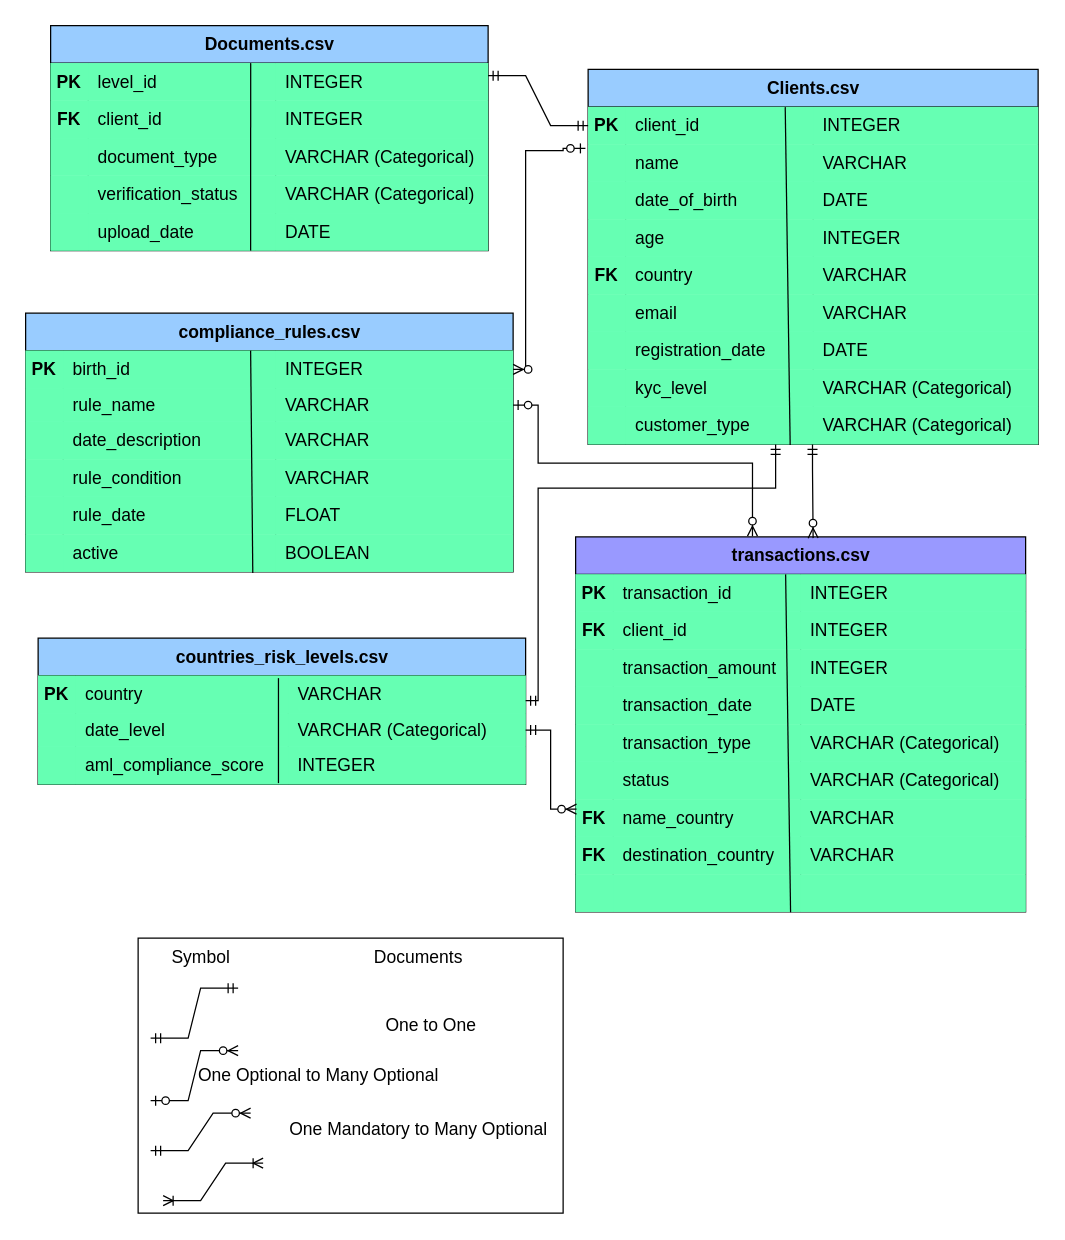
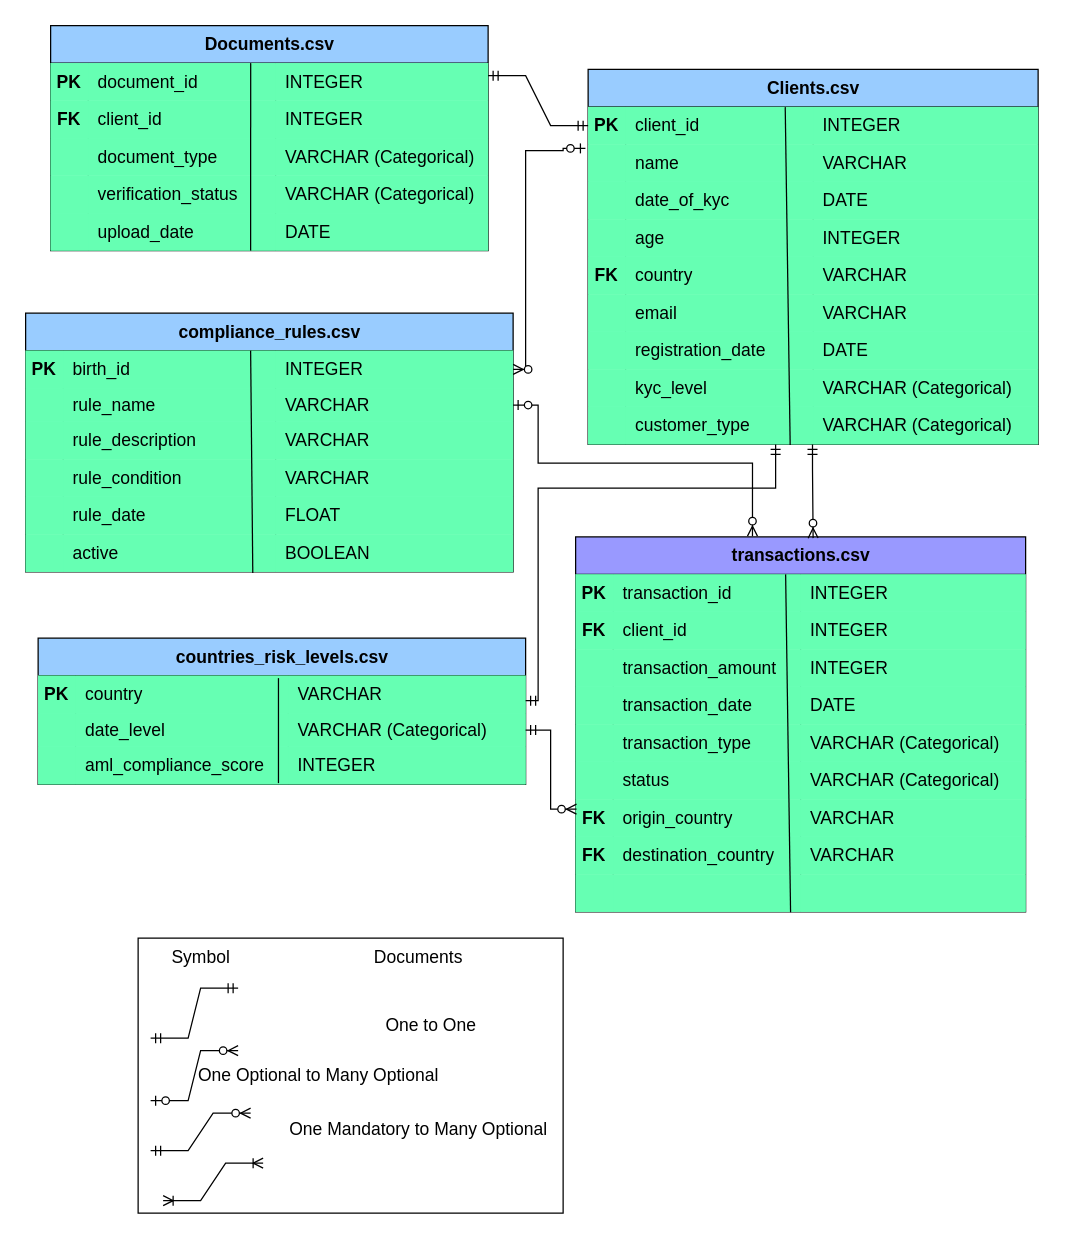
- <mxCell id="5" value="level_id" style="shape=partialRectangle;connectable=0;fillColor=#66FFB3;top=0;left=0;bottom=0;right=0;align=left;spacingLeft=6;overflow=hidden;whiteSpace=wrap;html=1;fontSize=14;strokeColor=default;" parent="3" vertex="1"><mxGeometry x="30" width="150" height="30" as="geometry"><mxRectangle width="150" height="30" as="alternateBounds" /></mxGeometry></mxCell>
+ <mxCell id="5" value="document_id" style="shape=partialRectangle;connectable=0;fillColor=#66FFB3;top=0;left=0;bottom=0;right=0;align=left;spacingLeft=6;overflow=hidden;whiteSpace=wrap;html=1;fontSize=14;strokeColor=default;" parent="3" vertex="1"><mxGeometry x="30" width="150" height="30" as="geometry"><mxRectangle width="150" height="30" as="alternateBounds" /></mxGeometry></mxCell>
- <mxCell id="34" value="date_of_birth" style="shape=partialRectangle;connectable=0;fillColor=#66FFB3;top=0;left=0;bottom=0;right=0;align=left;spacingLeft=6;overflow=hidden;whiteSpace=wrap;html=1;fontSize=14;strokeWidth=1;perimeterSpacing=0;" parent="32" vertex="1"><mxGeometry x="30" width="150" height="30" as="geometry"><mxRectangle width="150" height="30" as="alternateBounds" /></mxGeometry></mxCell>
+ <mxCell id="34" value="date_of_kyc" style="shape=partialRectangle;connectable=0;fillColor=#66FFB3;top=0;left=0;bottom=0;right=0;align=left;spacingLeft=6;overflow=hidden;whiteSpace=wrap;html=1;fontSize=14;strokeWidth=1;perimeterSpacing=0;" parent="32" vertex="1"><mxGeometry x="30" width="150" height="30" as="geometry"><mxRectangle width="150" height="30" as="alternateBounds" /></mxGeometry></mxCell>
- <mxCell id="127" value="date_description" style="shape=partialRectangle;connectable=0;fillColor=#66FFB3;top=0;left=0;bottom=0;right=0;align=left;spacingLeft=6;overflow=hidden;whiteSpace=wrap;html=1;fontSize=14;" parent="125" vertex="1"><mxGeometry x="30" width="170" height="30" as="geometry"><mxRectangle width="170" height="30" as="alternateBounds" /></mxGeometry></mxCell>
+ <mxCell id="127" value="rule_description" style="shape=partialRectangle;connectable=0;fillColor=#66FFB3;top=0;left=0;bottom=0;right=0;align=left;spacingLeft=6;overflow=hidden;whiteSpace=wrap;html=1;fontSize=14;" parent="125" vertex="1"><mxGeometry x="30" width="170" height="30" as="geometry"><mxRectangle width="170" height="30" as="alternateBounds" /></mxGeometry></mxCell>
- <mxCell id="105" value="name_country" style="shape=partialRectangle;connectable=0;fillColor=#66FFB3;top=0;left=0;bottom=0;right=0;align=left;spacingLeft=6;overflow=hidden;whiteSpace=wrap;html=1;fontSize=14;" parent="103" vertex="1"><mxGeometry x="30" width="150" height="30" as="geometry"><mxRectangle width="150" height="30" as="alternateBounds" /></mxGeometry></mxCell>
+ <mxCell id="105" value="origin_country" style="shape=partialRectangle;connectable=0;fillColor=#66FFB3;top=0;left=0;bottom=0;right=0;align=left;spacingLeft=6;overflow=hidden;whiteSpace=wrap;html=1;fontSize=14;" parent="103" vertex="1"><mxGeometry x="30" width="150" height="30" as="geometry"><mxRectangle width="150" height="30" as="alternateBounds" /></mxGeometry></mxCell>
